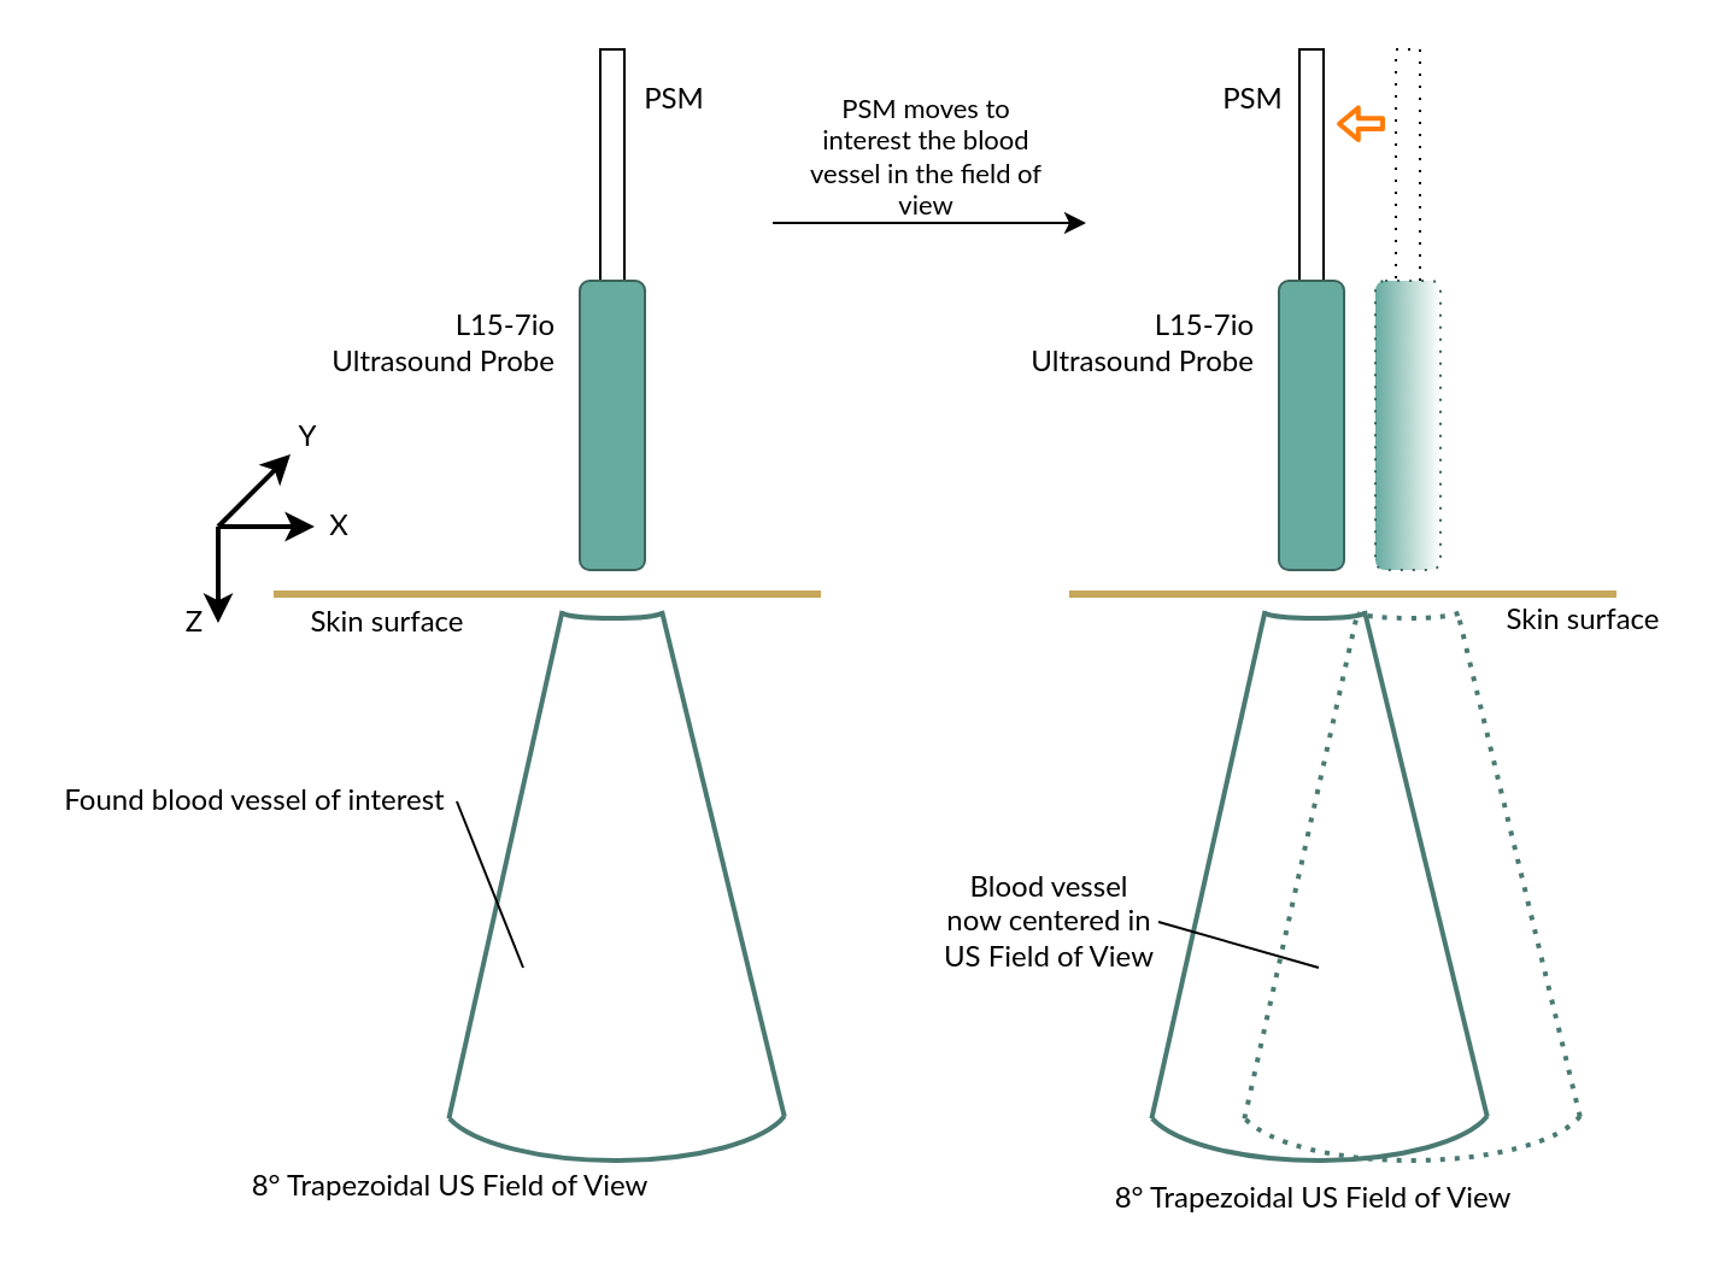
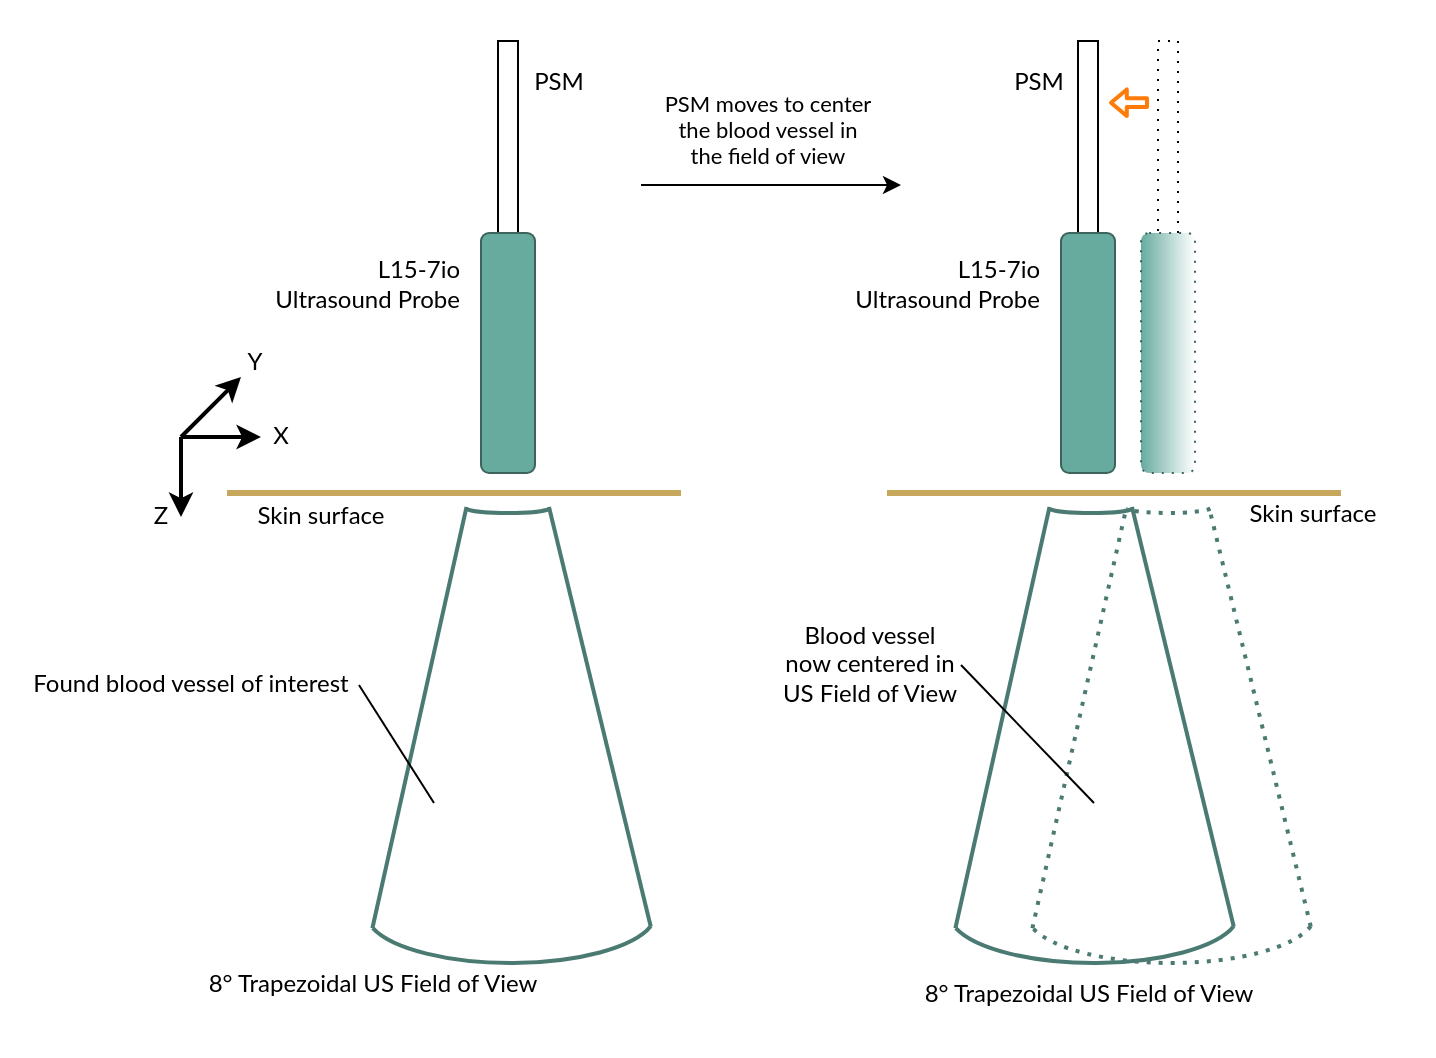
- <mxCell id="44" value="PSM moves to interest the blood vessel in the field of view" style="text;html=1;strokeColor=none;fillColor=none;align=center;verticalAlign=middle;whiteSpace=wrap;rounded=0;fontFamily=Lato;fontSource=https%3A%2F%2Ffonts.googleapis.com%2Fcss%3Ffamily%3DLato;fontSize=11;" vertex="1" parent="1"><mxGeometry x="328.5" y="34" width="110" height="59" as="geometry" /></mxCell>
+ <mxCell id="44" value="PSM moves to center the blood vessel in the field of view" style="text;html=1;strokeColor=none;fillColor=none;align=center;verticalAlign=middle;whiteSpace=wrap;rounded=0;fontFamily=Lato;fontSource=https%3A%2F%2Ffonts.googleapis.com%2Fcss%3Ffamily%3DLato;fontSize=11;" vertex="1" parent="1"><mxGeometry x="328.5" y="34" width="110" height="59" as="geometry" /></mxCell>
- <mxCell id="18" value="Found blood vessel of interest" style="text;html=1;align=center;verticalAlign=middle;resizable=0;points=[];autosize=1;fontFamily=Lato;fontSource=https%3A%2F%2Ffonts.googleapis.com%2Fcss%3Ffamily%3DLato;" parent="1" vertex="1"><mxGeometry x="20" y="322" width="170" height="20" as="geometry" /></mxCell>
+ <mxCell id="18" value="Found blood vessel of interest" style="text;html=1;align=center;verticalAlign=middle;resizable=0;points=[];autosize=1;fontFamily=Lato;fontSource=https%3A%2F%2Ffonts.googleapis.com%2Fcss%3Ffamily%3DLato;" parent="1" vertex="1"><mxGeometry x="10" y="332" width="170" height="20" as="geometry" /></mxCell>
- <mxCell id="39" value="&lt;span style=&quot;&quot;&gt;Blood vessel now centered in US Field of View&lt;/span&gt;" style="text;html=1;strokeColor=none;fillColor=none;align=center;verticalAlign=middle;whiteSpace=wrap;rounded=0;dashed=1;dashPattern=1 4;fontFamily=Lato;fontSource=https%3A%2F%2Ffonts.googleapis.com%2Fcss%3Ffamily%3DLato;" parent="1" vertex="1"><mxGeometry x="390" y="352" width="90" height="60" as="geometry" /></mxCell>
+ <mxCell id="39" value="&lt;span style=&quot;&quot;&gt;Blood vessel now centered in US Field of View&lt;/span&gt;" style="text;html=1;strokeColor=none;fillColor=none;align=center;verticalAlign=middle;whiteSpace=wrap;rounded=0;dashed=1;dashPattern=1 4;fontFamily=Lato;fontSource=https%3A%2F%2Ffonts.googleapis.com%2Fcss%3Ffamily%3DLato;" parent="1" vertex="1"><mxGeometry x="390" y="302" width="90" height="60" as="geometry" /></mxCell>
